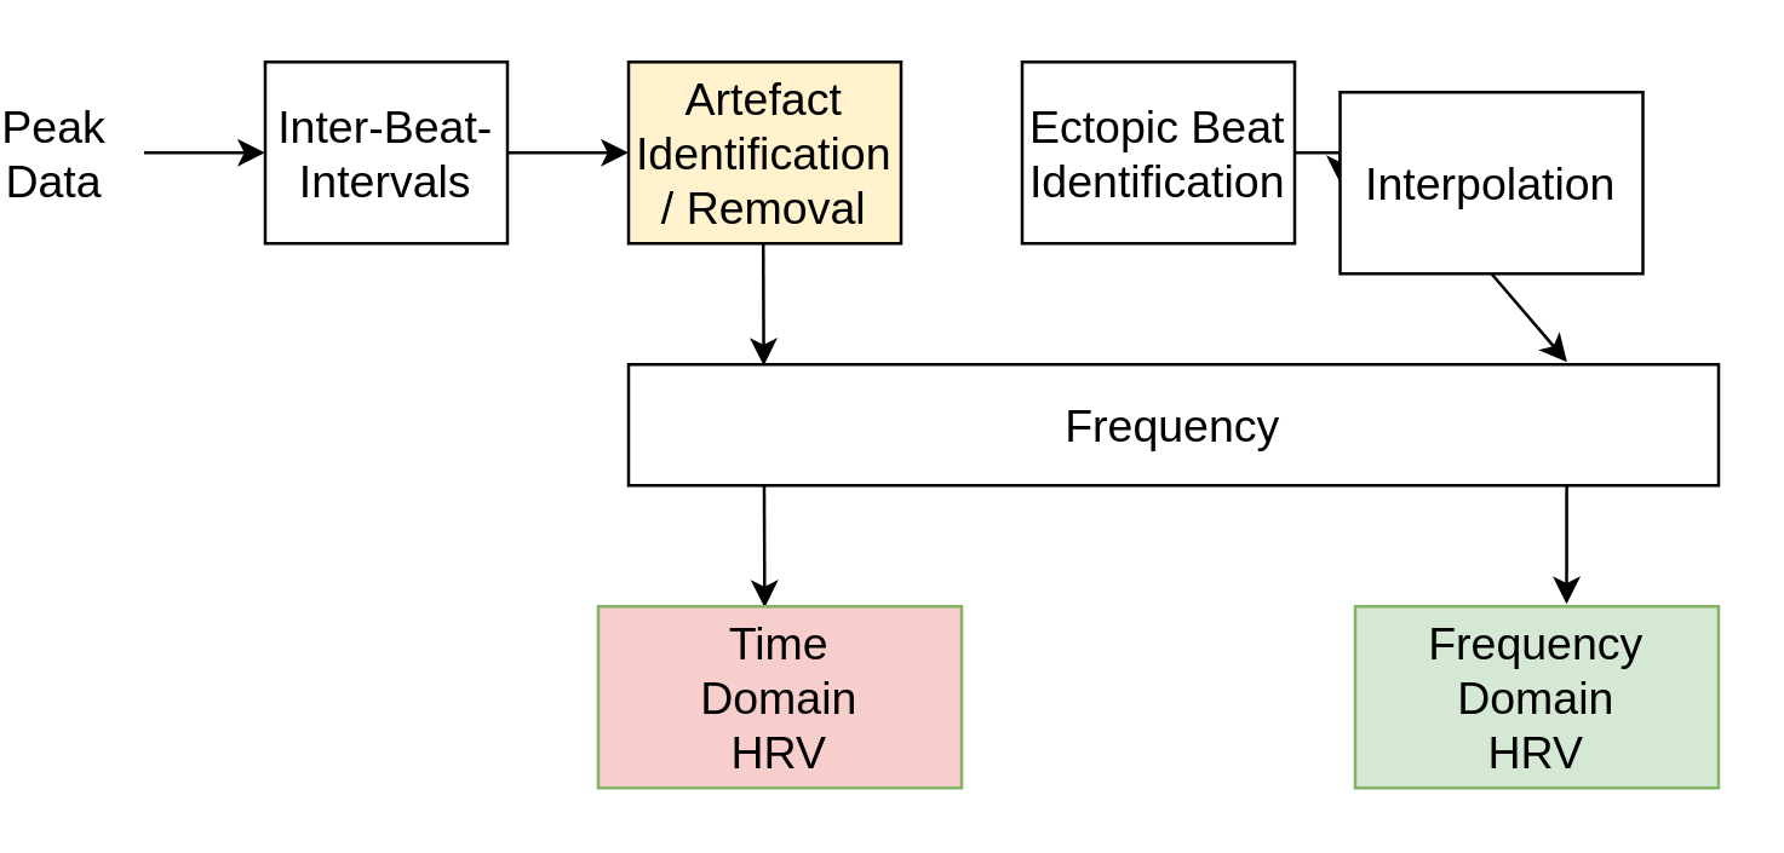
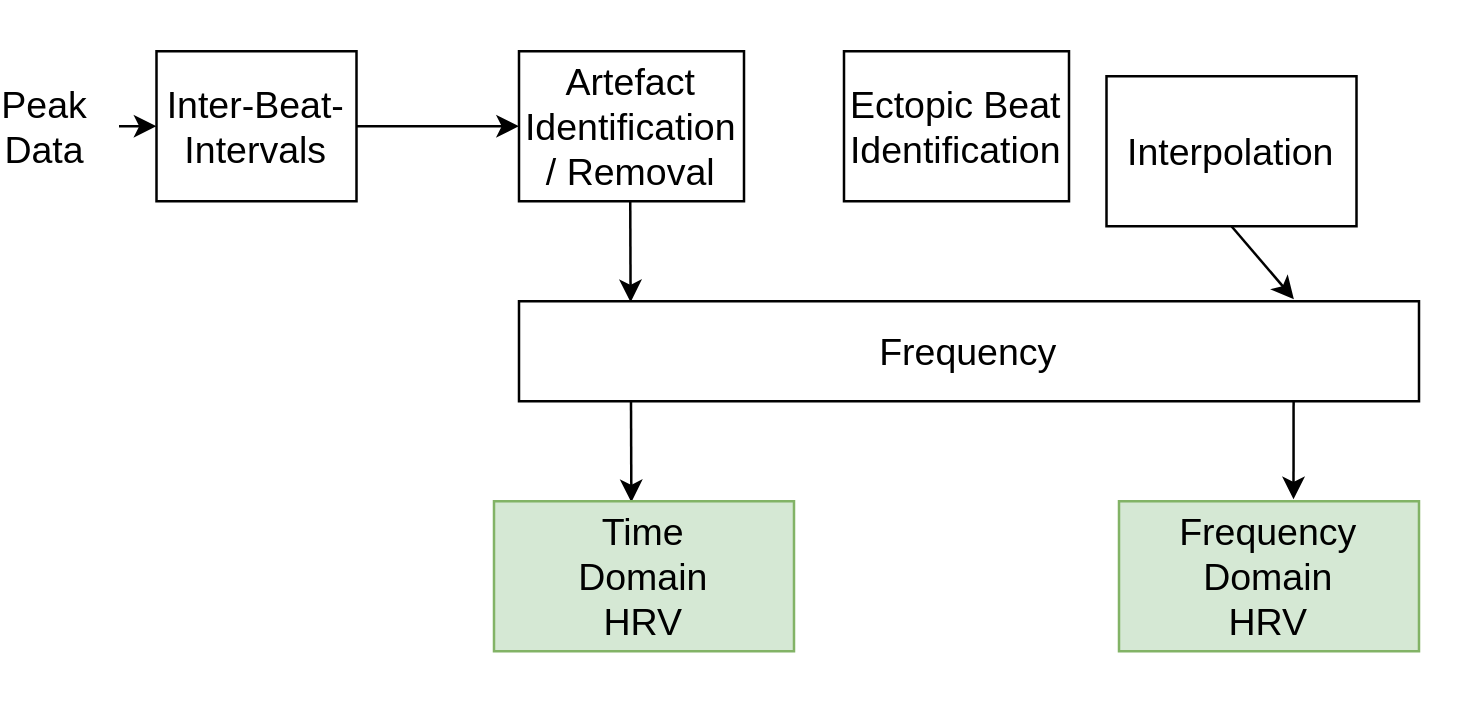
- <mxCell id="3" value="&lt;div&gt;Inter-Beat-Intervals&lt;br&gt;&lt;/div&gt;" style="rounded=0;whiteSpace=wrap;html=1;fontSize=15;" vertex="1" parent="1"><mxGeometry x="60" y="20" width="80" height="60" as="geometry" /></mxCell>
+ <mxCell id="3" value="&lt;div&gt;Inter-Beat-Intervals&lt;br&gt;&lt;/div&gt;" style="rounded=0;whiteSpace=wrap;html=1;fontSize=15;" vertex="1" parent="1"><mxGeometry x="35" y="20" width="80" height="60" as="geometry" /></mxCell>
- <mxCell id="5" value="&lt;div&gt;Artefact&lt;/div&gt;&lt;div&gt;Identification&lt;/div&gt;&lt;div&gt;/ Removal&lt;br&gt;&lt;/div&gt;" style="rounded=0;whiteSpace=wrap;html=1;fontSize=15;fillColor=#fff2cc;" vertex="1" parent="1"><mxGeometry x="180" y="20" width="90" height="60" as="geometry" /></mxCell>
+ <mxCell id="5" value="&lt;div&gt;Artefact&lt;/div&gt;&lt;div&gt;Identification&lt;/div&gt;&lt;div&gt;/ Removal&lt;br&gt;&lt;/div&gt;" style="rounded=0;whiteSpace=wrap;html=1;fontSize=15;" vertex="1" parent="1"><mxGeometry x="180" y="20" width="90" height="60" as="geometry" /></mxCell>
- <mxCell id="6" style="edgeStyle=orthogonalEdgeStyle;rounded=0;orthogonalLoop=1;jettySize=auto;html=1;exitX=1;exitY=0.5;exitDx=0;exitDy=0;entryX=0;entryY=0.5;entryDx=0;entryDy=0;fontSize=15;" edge="1" parent="1" source="7" target="8"><mxGeometry relative="1" as="geometry" /></mxCell>
- <mxCell id="14" value="&lt;div&gt;Time &lt;br&gt;&lt;/div&gt;&lt;div&gt;Domain&lt;/div&gt;&lt;div&gt;HRV&lt;br&gt;&lt;/div&gt;" style="rounded=0;whiteSpace=wrap;html=1;fontSize=15;fillColor=#f8cecc;strokeColor=#82b366;" vertex="1" parent="1"><mxGeometry x="170" y="200" width="120" height="60" as="geometry" /></mxCell>
+ <mxCell id="14" value="&lt;div&gt;Time &lt;br&gt;&lt;/div&gt;&lt;div&gt;Domain&lt;/div&gt;&lt;div&gt;HRV&lt;br&gt;&lt;/div&gt;" style="rounded=0;whiteSpace=wrap;html=1;fontSize=15;fillColor=#d5e8d4;strokeColor=#82b366;" vertex="1" parent="1"><mxGeometry x="170" y="200" width="120" height="60" as="geometry" /></mxCell>
